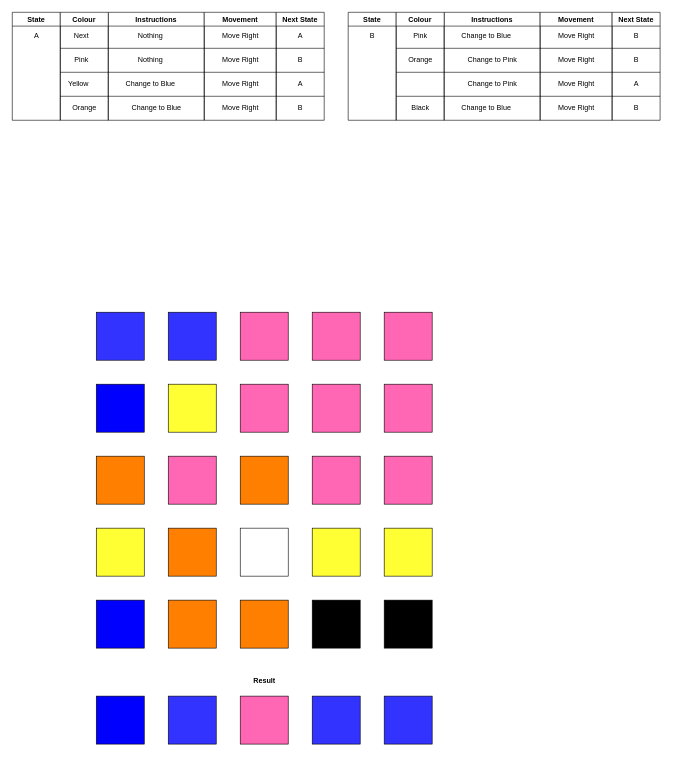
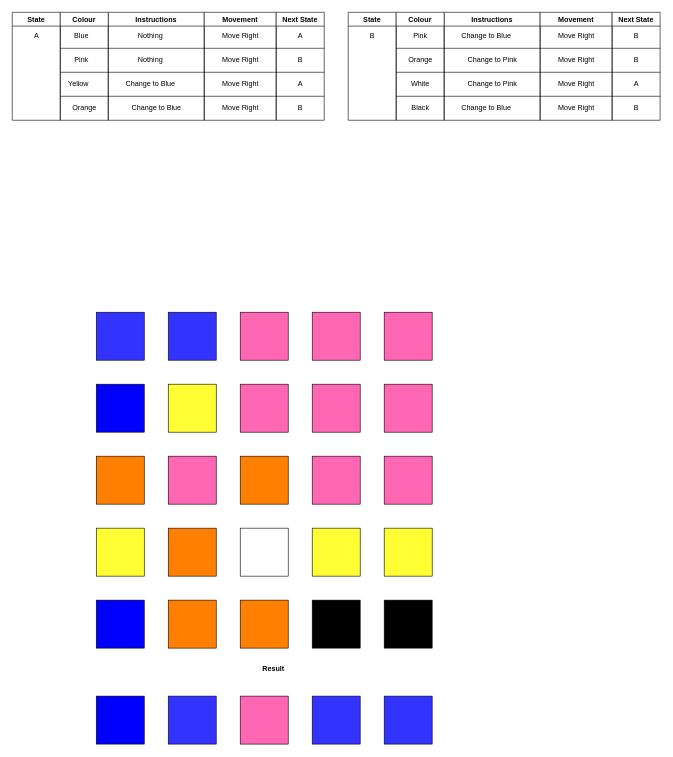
- <mxCell id="14" value="Next" style="text;html=1;align=center;verticalAlign=middle;resizable=0;points=[];autosize=1;strokeColor=none;fillColor=none;" vertex="1" parent="12"><mxGeometry x="10" y="25" width="50" height="30" as="geometry" /></mxCell>
+ <mxCell id="14" value="Blue" style="text;html=1;align=center;verticalAlign=middle;resizable=0;points=[];autosize=1;strokeColor=none;fillColor=none;" vertex="1" parent="12"><mxGeometry x="10" y="25" width="50" height="30" as="geometry" /></mxCell>
+ <mxCell id="79" value="White" style="text;html=1;align=center;verticalAlign=middle;resizable=0;points=[];autosize=1;strokeColor=none;fillColor=none;" vertex="1" parent="1"><mxGeometry x="675" y="125" width="50" height="30" as="geometry" /></mxCell>
- <mxCell id="62" value="&lt;b&gt;Result&lt;/b&gt;" style="text;html=1;align=center;verticalAlign=middle;resizable=0;points=[];autosize=1;strokeColor=none;fillColor=none;" vertex="1" parent="1"><mxGeometry x="410" y="1120" width="60" height="30" as="geometry" /></mxCell>
+ <mxCell id="62" value="&lt;b&gt;Result&lt;/b&gt;" style="text;html=1;align=center;verticalAlign=middle;resizable=0;points=[];autosize=1;strokeColor=none;fillColor=none;" vertex="1" parent="1"><mxGeometry x="425" y="1100" width="60" height="30" as="geometry" /></mxCell>
